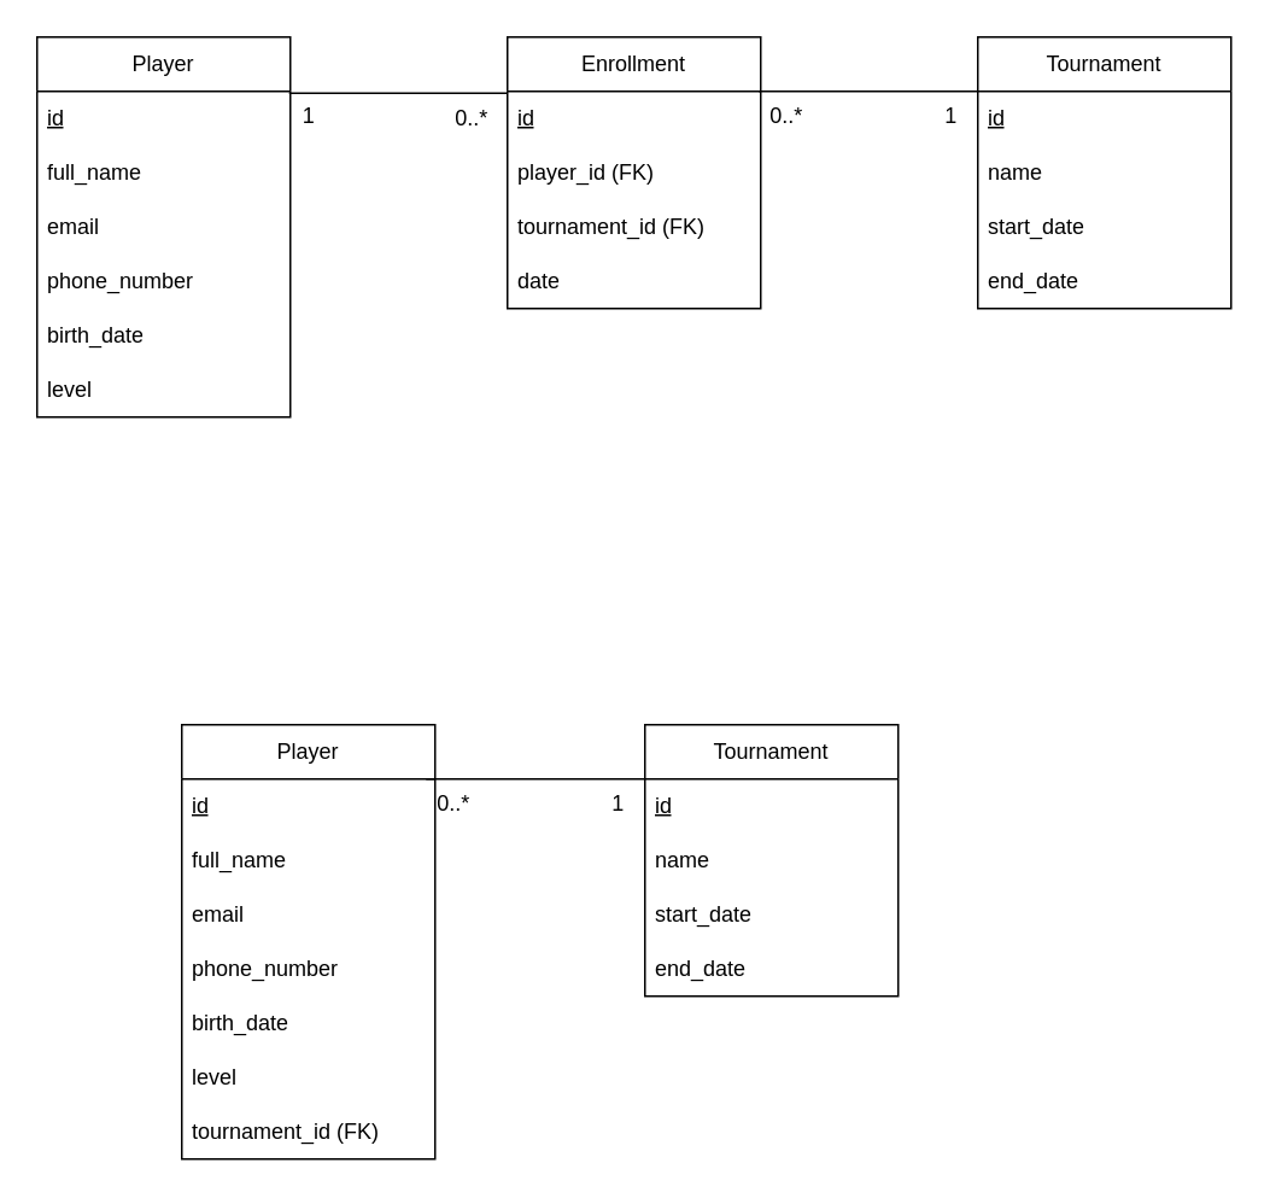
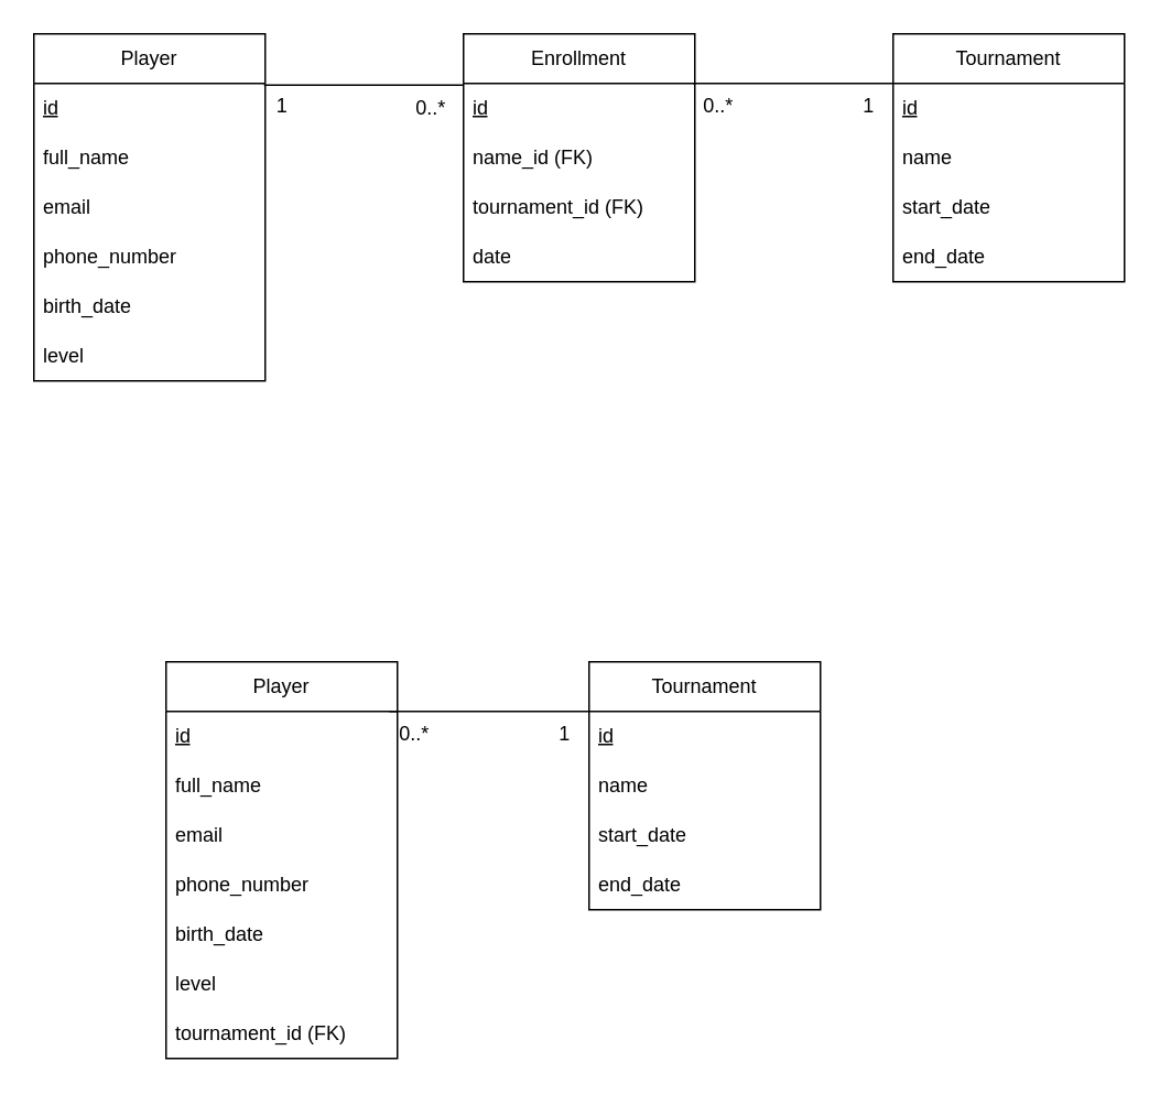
- <mxCell id="16" value="player_id (FK)" style="text;strokeColor=none;fillColor=none;align=left;verticalAlign=middle;spacingLeft=4;spacingRight=4;overflow=hidden;points=[[0,0.5],[1,0.5]];portConstraint=eastwest;rotatable=0;whiteSpace=wrap;html=1;" parent="14" vertex="1"><mxGeometry y="60" width="140" height="30" as="geometry" /></mxCell>
+ <mxCell id="16" value="name_id (FK)" style="text;strokeColor=none;fillColor=none;align=left;verticalAlign=middle;spacingLeft=4;spacingRight=4;overflow=hidden;points=[[0,0.5],[1,0.5]];portConstraint=eastwest;rotatable=0;whiteSpace=wrap;html=1;" parent="14" vertex="1"><mxGeometry y="60" width="140" height="30" as="geometry" /></mxCell>
